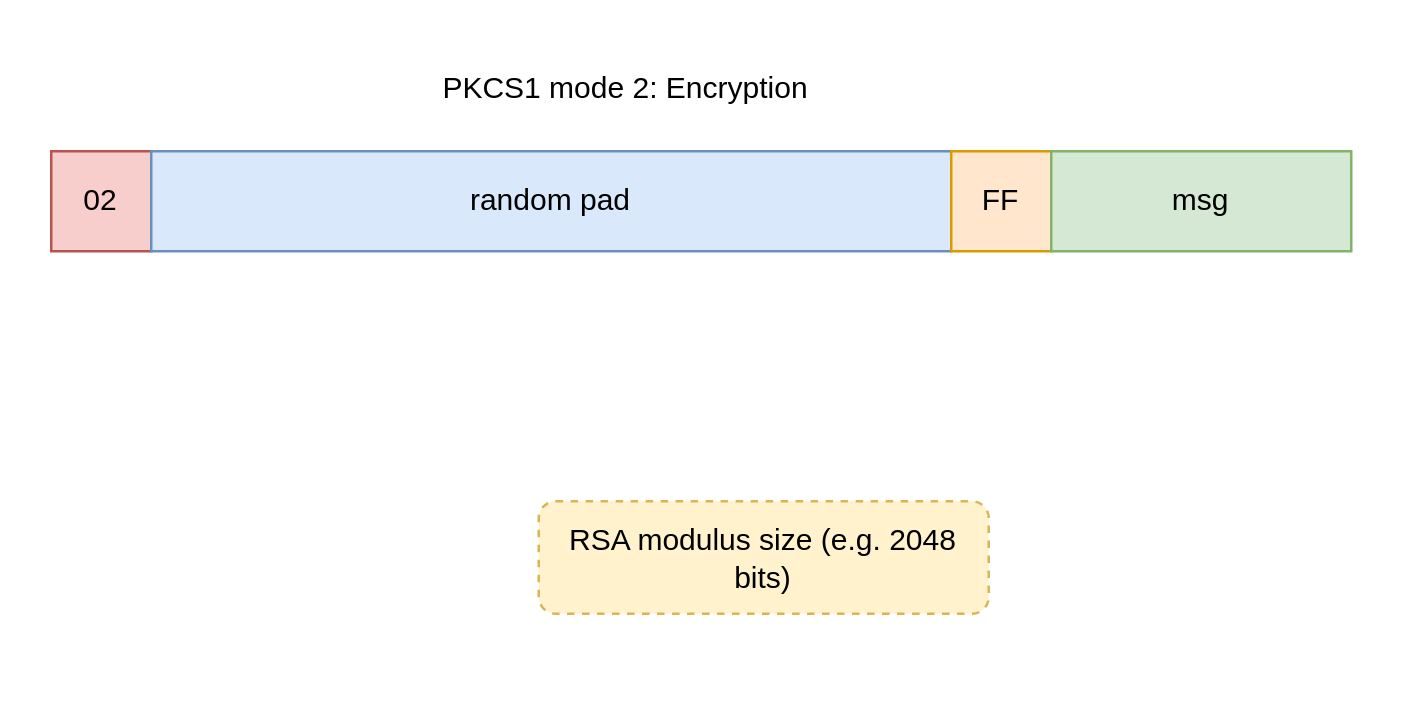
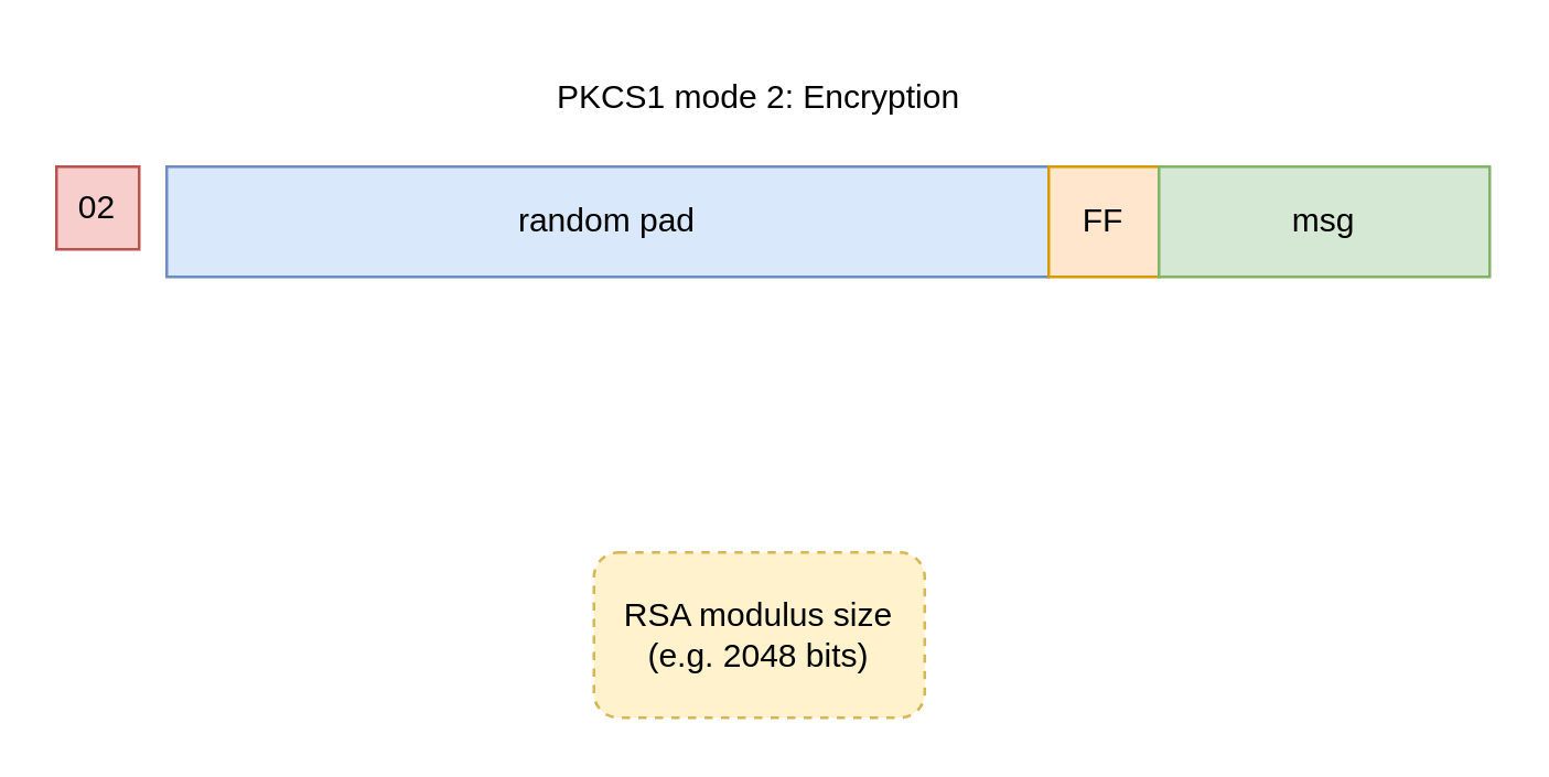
- <mxCell id="6" value="PKCS1 mode 2: Encryption" style="text;html=1;align=center;verticalAlign=middle;whiteSpace=wrap;rounded=0;" vertex="1" parent="1"><mxGeometry x="145" y="20" width="210" height="30" as="geometry" /></mxCell>
+ <mxCell id="6" value="PKCS1 mode 2: Encryption" style="text;html=1;align=center;verticalAlign=middle;whiteSpace=wrap;rounded=0;" vertex="1" parent="1"><mxGeometry x="170" y="20" width="210" height="30" as="geometry" /></mxCell>
- <mxCell id="2" value="02" style="rounded=0;whiteSpace=wrap;html=1;fillColor=#f8cecc;strokeColor=#b85450;" vertex="1" parent="1"><mxGeometry x="20" y="60" width="40" height="40" as="geometry" /></mxCell>
+ <mxCell id="2" value="02" style="rounded=0;whiteSpace=wrap;html=1;fillColor=#f8cecc;strokeColor=#b85450;" vertex="1" parent="1"><mxGeometry x="20" y="60" width="30" height="30" as="geometry" /></mxCell>
- <mxCell id="7" value="RSA modulus size (e.g. 2048 bits)" style="rounded=1;whiteSpace=wrap;html=1;dashed=1;fillColor=#fff2cc;strokeColor=#d6b656;" vertex="1" parent="1"><mxGeometry x="215" y="200" width="180" height="45" as="geometry" /></mxCell>
+ <mxCell id="7" value="RSA modulus size (e.g. 2048 bits)" style="rounded=1;whiteSpace=wrap;html=1;dashed=1;fillColor=#fff2cc;strokeColor=#d6b656;" vertex="1" parent="1"><mxGeometry x="215" y="200" width="120" height="60" as="geometry" /></mxCell>
